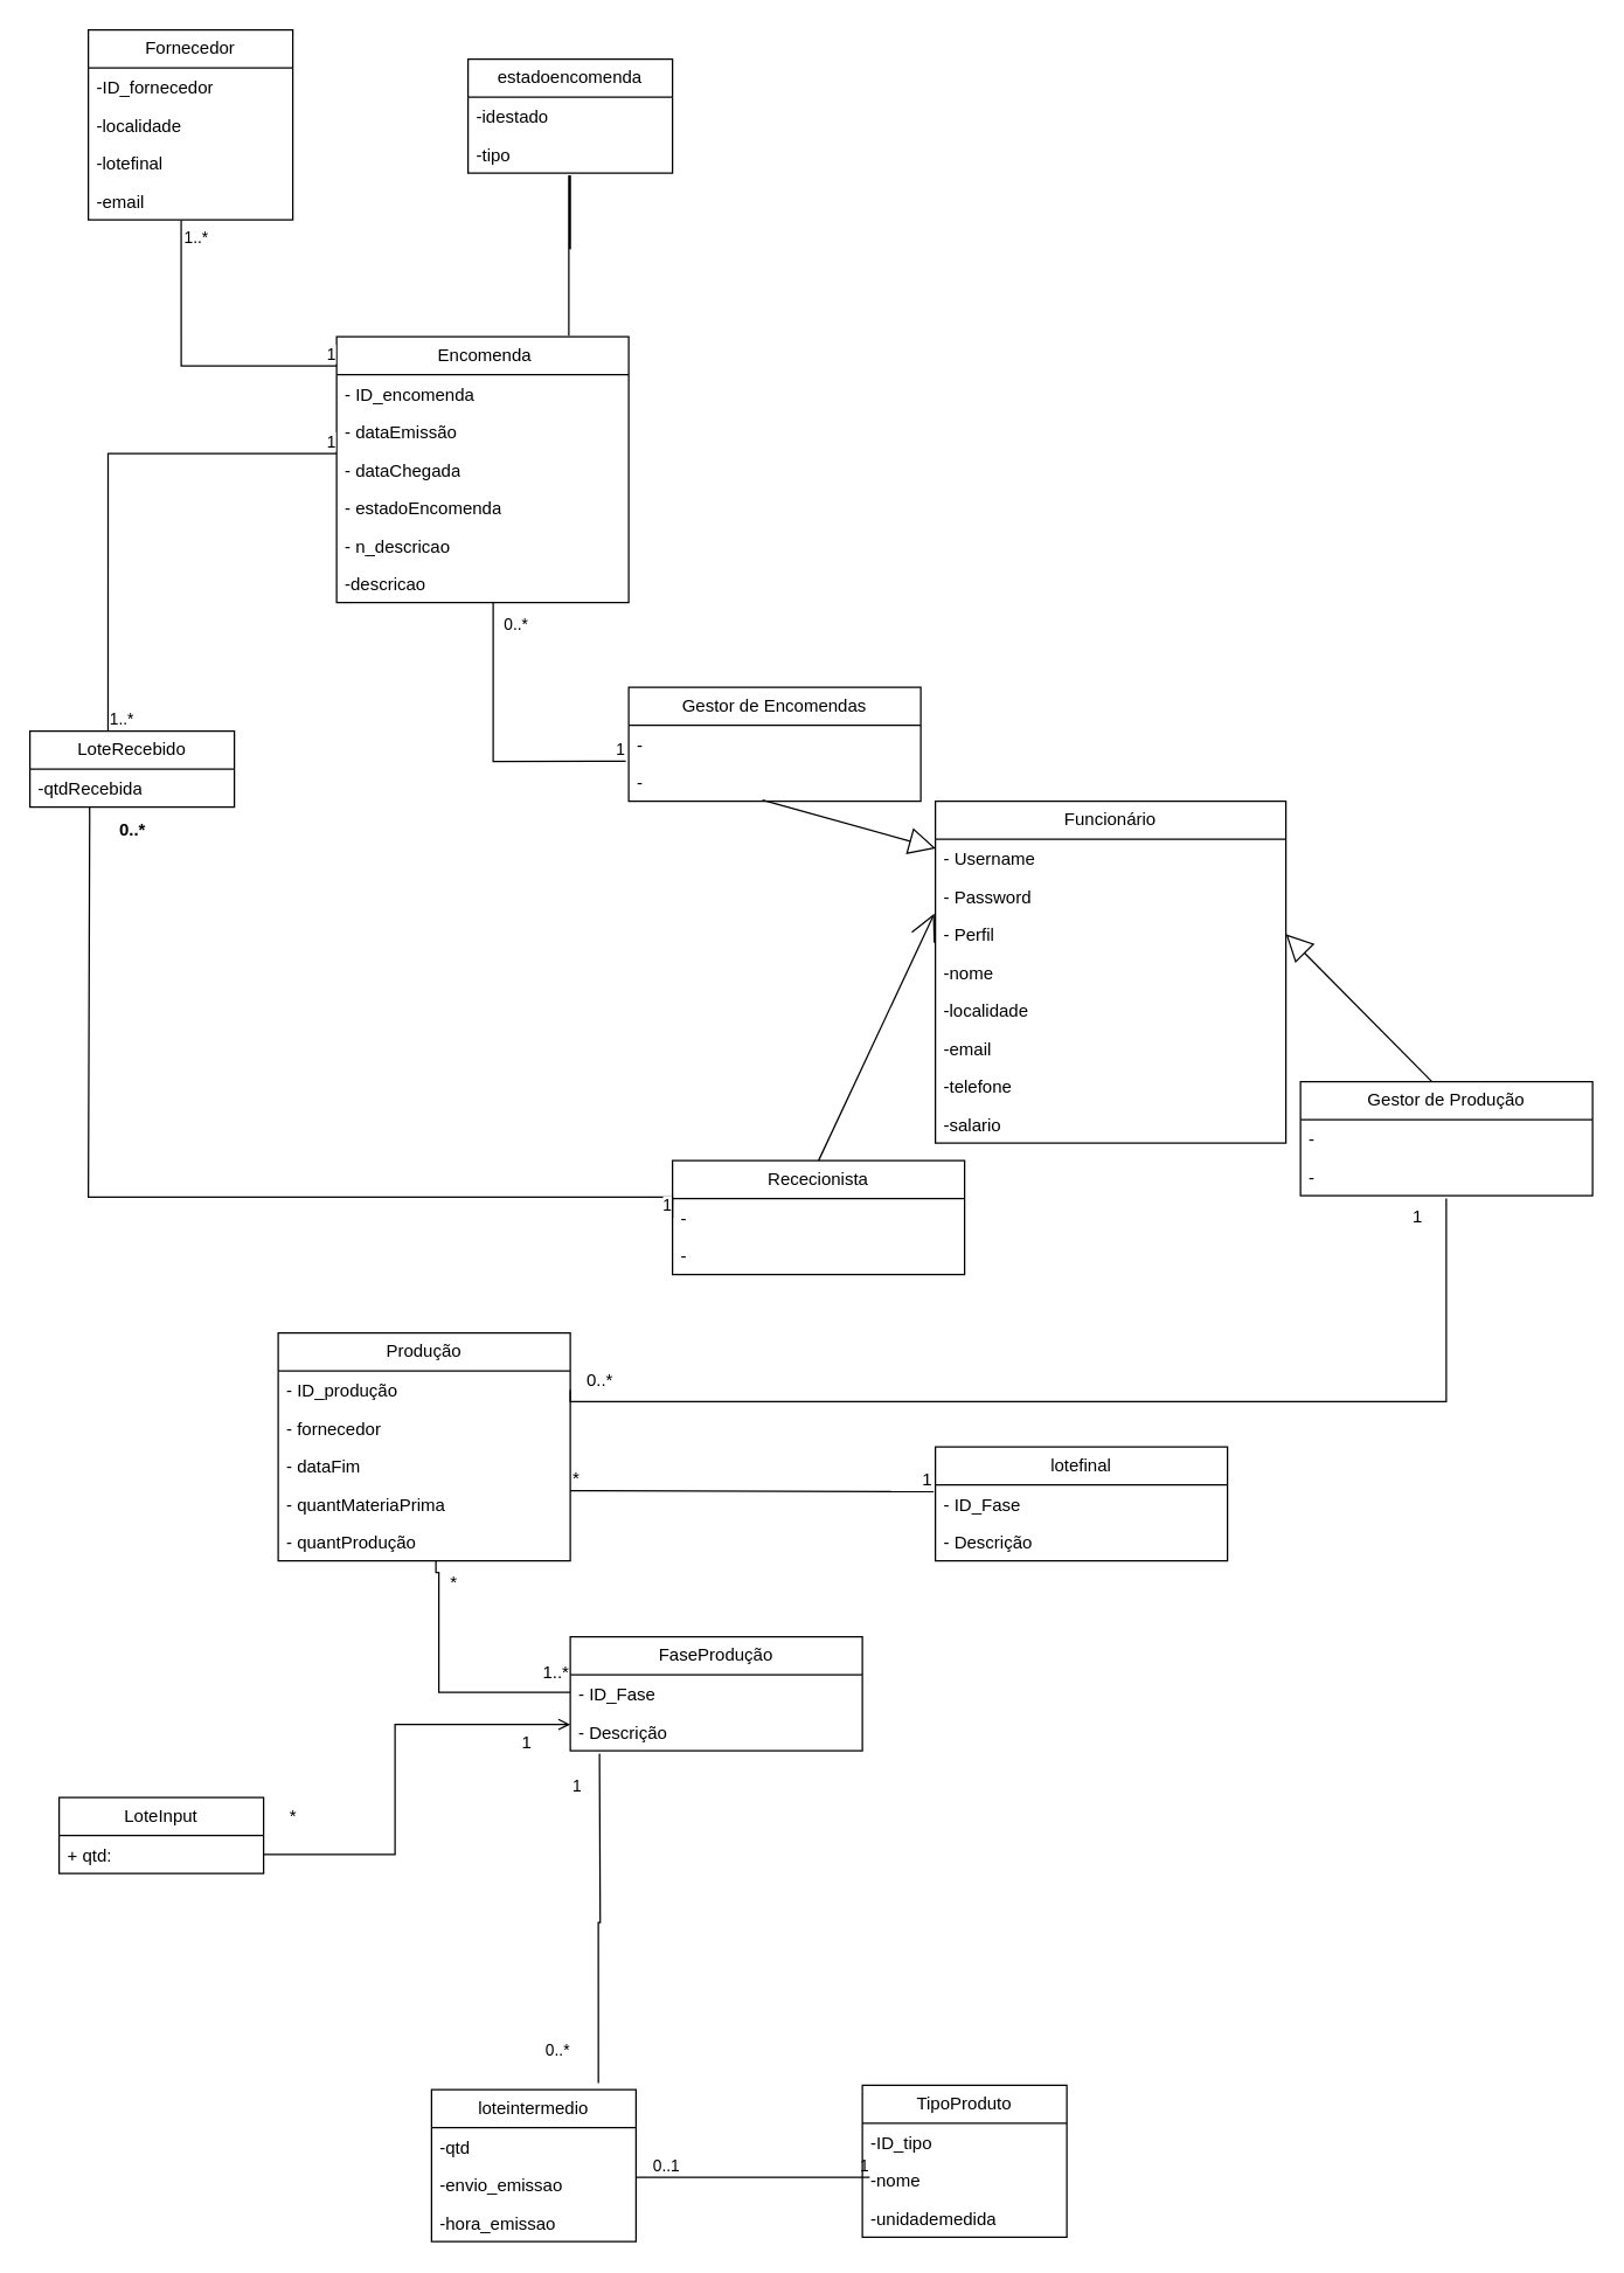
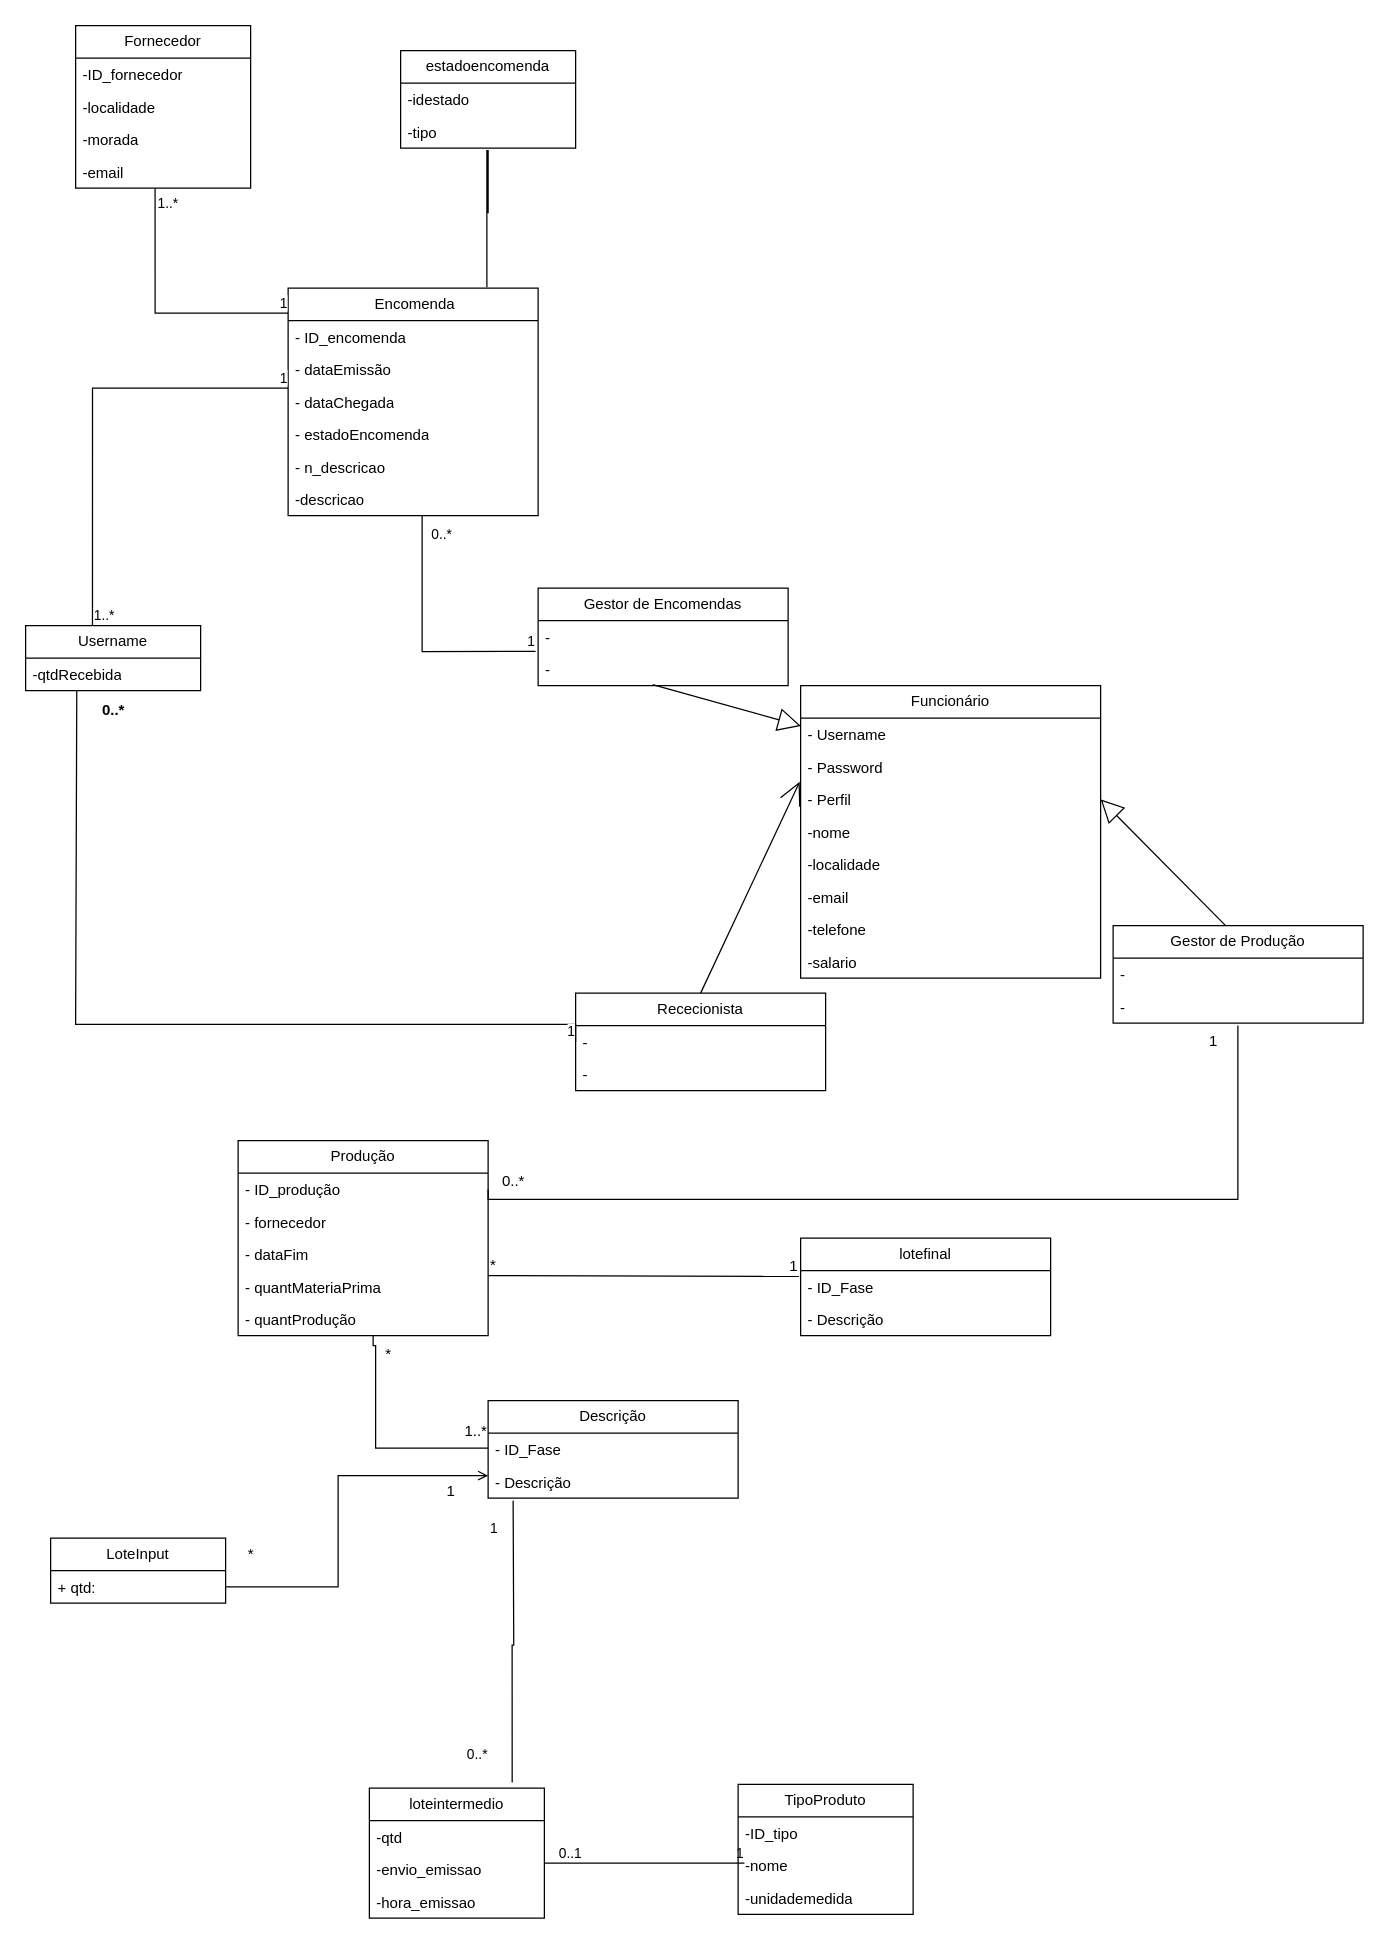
- <mxCell id="66" value="-lotefinal" style="text;strokeColor=none;fillColor=none;align=left;verticalAlign=top;spacingLeft=4;spacingRight=4;overflow=hidden;rotatable=0;points=[[0,0.5],[1,0.5]];portConstraint=eastwest;whiteSpace=wrap;html=1;" parent="63" vertex="1"><mxGeometry y="78" width="140" height="26" as="geometry" /></mxCell>
+ <mxCell id="66" value="-morada" style="text;strokeColor=none;fillColor=none;align=left;verticalAlign=top;spacingLeft=4;spacingRight=4;overflow=hidden;rotatable=0;points=[[0,0.5],[1,0.5]];portConstraint=eastwest;whiteSpace=wrap;html=1;" parent="63" vertex="1"><mxGeometry y="78" width="140" height="26" as="geometry" /></mxCell>
- <mxCell id="48" value="LoteRecebido" style="swimlane;fontStyle=0;childLayout=stackLayout;horizontal=1;startSize=26;fillColor=none;horizontalStack=0;resizeParent=1;resizeParentMax=0;resizeLast=0;collapsible=1;marginBottom=0;whiteSpace=wrap;html=1;" parent="1" vertex="1"><mxGeometry x="20" y="500" width="140" height="52" as="geometry" /></mxCell>
+ <mxCell id="48" value="Username" style="swimlane;fontStyle=0;childLayout=stackLayout;horizontal=1;startSize=26;fillColor=none;horizontalStack=0;resizeParent=1;resizeParentMax=0;resizeLast=0;collapsible=1;marginBottom=0;whiteSpace=wrap;html=1;" parent="1" vertex="1"><mxGeometry x="20" y="500" width="140" height="52" as="geometry" /></mxCell>
- <mxCell id="29" value="FaseProdução" style="swimlane;fontStyle=0;childLayout=stackLayout;horizontal=1;startSize=26;fillColor=none;horizontalStack=0;resizeParent=1;resizeParentMax=0;resizeLast=0;collapsible=1;marginBottom=0;whiteSpace=wrap;html=1;" parent="1" vertex="1"><mxGeometry x="390" y="1120" width="200" height="78" as="geometry" /></mxCell>
+ <mxCell id="29" value="Descrição" style="swimlane;fontStyle=0;childLayout=stackLayout;horizontal=1;startSize=26;fillColor=none;horizontalStack=0;resizeParent=1;resizeParentMax=0;resizeLast=0;collapsible=1;marginBottom=0;whiteSpace=wrap;html=1;" parent="1" vertex="1"><mxGeometry x="390" y="1120" width="200" height="78" as="geometry" /></mxCell>
